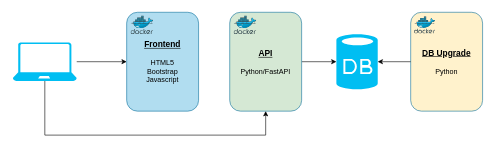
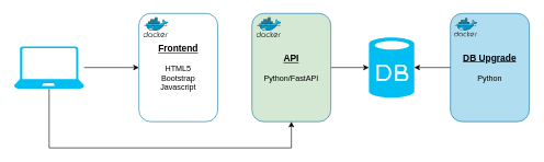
- <mxCell id="6" value="&lt;u&gt;&lt;font style=&quot;font-size: 14px;&quot;&gt;&lt;b&gt;Frontend&lt;br&gt;&lt;/b&gt;&lt;/font&gt;&lt;br&gt;&lt;/u&gt;HTML5&lt;br&gt;Bootstrap&lt;br&gt;Javascript" style="rounded=1;whiteSpace=wrap;html=1;fillColor=#b1ddf0;strokeColor=#10739e;" parent="1" vertex="1"><mxGeometry x="210" y="20" width="120" height="165" as="geometry" /></mxCell>
+ <mxCell id="6" value="&lt;u&gt;&lt;font style=&quot;font-size: 14px;&quot;&gt;&lt;b&gt;Frontend&lt;br&gt;&lt;/b&gt;&lt;/font&gt;&lt;br&gt;&lt;/u&gt;HTML5&lt;br&gt;Bootstrap&lt;br&gt;Javascript" style="rounded=1;whiteSpace=wrap;html=1;fillColor=#ffffff;strokeColor=#10739e;" parent="1" vertex="1"><mxGeometry x="210" y="20" width="120" height="165" as="geometry" /></mxCell>
- <mxCell id="11" value="&lt;b style=&quot;font-size: 14px;&quot;&gt;&lt;u&gt;DB Upgrade&lt;br&gt;&lt;br&gt;&lt;/u&gt;&lt;/b&gt;Python" style="rounded=1;whiteSpace=wrap;html=1;fillColor=#fff2cc;strokeColor=#10739e;" parent="1" vertex="1"><mxGeometry x="684" y="20" width="120" height="165" as="geometry" /></mxCell>
+ <mxCell id="11" value="&lt;b style=&quot;font-size: 14px;&quot;&gt;&lt;u&gt;DB Upgrade&lt;br&gt;&lt;br&gt;&lt;/u&gt;&lt;/b&gt;Python" style="rounded=1;whiteSpace=wrap;html=1;fillColor=#b1ddf0;strokeColor=#10739e;" parent="1" vertex="1"><mxGeometry x="684" y="20" width="120" height="165" as="geometry" /></mxCell>
